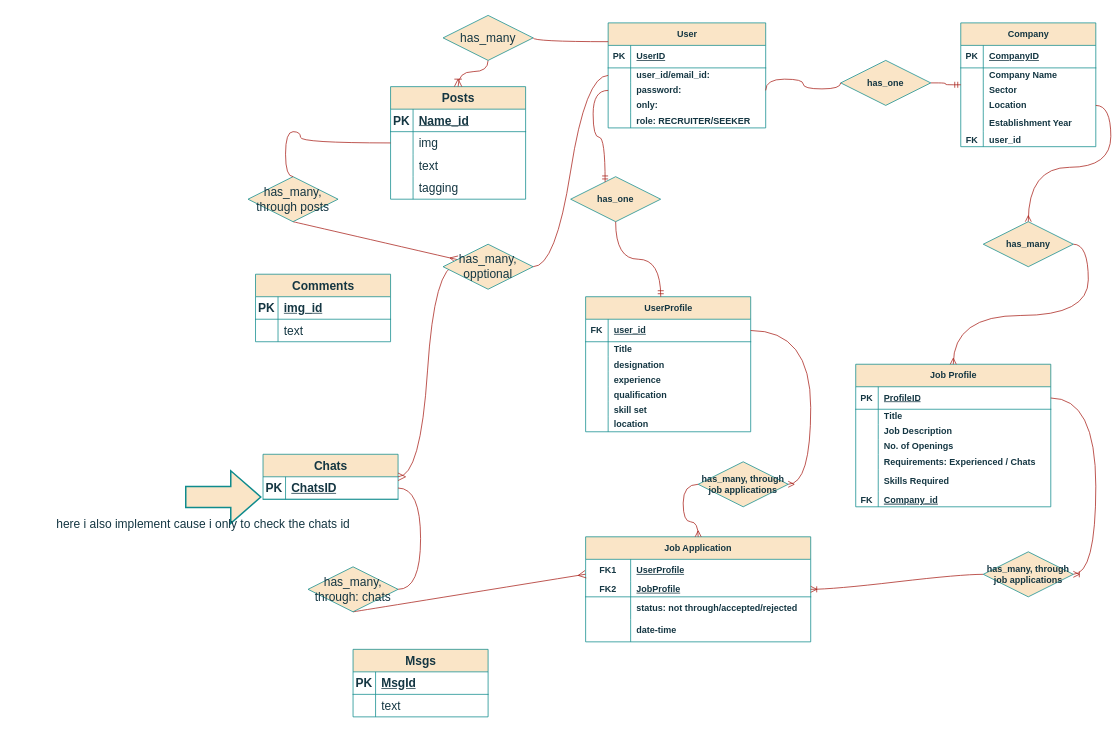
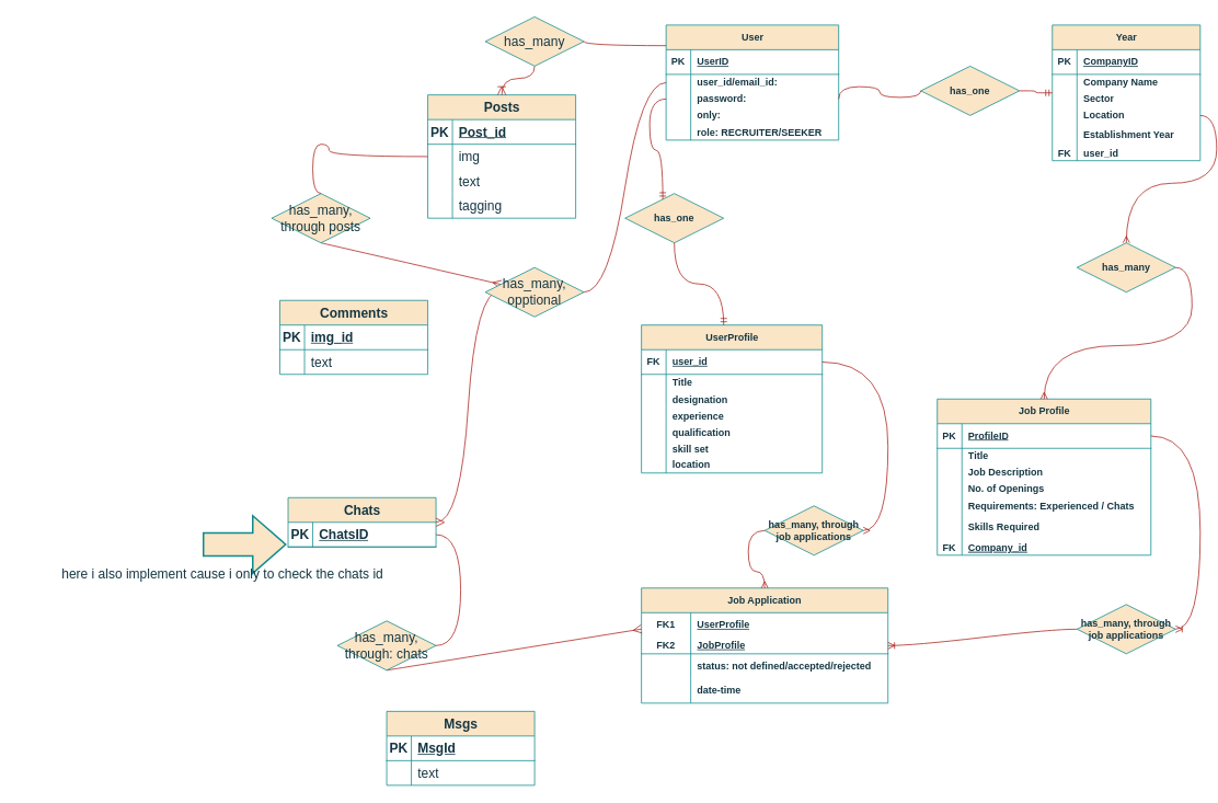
- <mxCell id="47" value="Company" style="shape=table;startSize=30;container=1;collapsible=1;childLayout=tableLayout;fixedRows=1;rowLines=0;fontStyle=1;align=center;resizeLast=1;html=1;labelBackgroundColor=none;fillColor=#FAE5C7;strokeColor=#0F8B8D;fontColor=#143642;" parent="1" vertex="1"><mxGeometry x="1280" y="30" width="180" height="165" as="geometry" /></mxCell>
+ <mxCell id="47" value="Year" style="shape=table;startSize=30;container=1;collapsible=1;childLayout=tableLayout;fixedRows=1;rowLines=0;fontStyle=1;align=center;resizeLast=1;html=1;labelBackgroundColor=none;fillColor=#FAE5C7;strokeColor=#0F8B8D;fontColor=#143642;" parent="1" vertex="1"><mxGeometry x="1280" y="30" width="180" height="165" as="geometry" /></mxCell>
- <mxCell id="114" value="Name_id" style="shape=partialRectangle;connectable=0;fillColor=none;top=0;left=0;bottom=0;right=0;align=left;spacingLeft=6;fontStyle=5;overflow=hidden;whiteSpace=wrap;html=1;fontSize=16;labelBackgroundColor=none;strokeColor=#0F8B8D;fontColor=#143642;" vertex="1" parent="112"><mxGeometry x="30" width="150" height="30" as="geometry"><mxRectangle width="150" height="30" as="alternateBounds" /></mxGeometry></mxCell>
+ <mxCell id="114" value="Post_id" style="shape=partialRectangle;connectable=0;fillColor=none;top=0;left=0;bottom=0;right=0;align=left;spacingLeft=6;fontStyle=5;overflow=hidden;whiteSpace=wrap;html=1;fontSize=16;labelBackgroundColor=none;strokeColor=#0F8B8D;fontColor=#143642;" vertex="1" parent="112"><mxGeometry x="30" width="150" height="30" as="geometry"><mxRectangle width="150" height="30" as="alternateBounds" /></mxGeometry></mxCell>
- <mxCell id="75" value="status: not through/accepted/rejected" style="shape=partialRectangle;connectable=0;fillColor=none;top=0;left=0;bottom=0;right=0;align=left;spacingLeft=6;overflow=hidden;html=1;whiteSpace=wrap;fontStyle=1;labelBackgroundColor=none;strokeColor=#0F8B8D;fontColor=#143642;" parent="73" vertex="1"><mxGeometry x="60" width="240" height="30" as="geometry"><mxRectangle width="240" height="30" as="alternateBounds" /></mxGeometry></mxCell>
+ <mxCell id="75" value="status: not defined/accepted/rejected" style="shape=partialRectangle;connectable=0;fillColor=none;top=0;left=0;bottom=0;right=0;align=left;spacingLeft=6;overflow=hidden;html=1;whiteSpace=wrap;fontStyle=1;labelBackgroundColor=none;strokeColor=#0F8B8D;fontColor=#143642;" parent="73" vertex="1"><mxGeometry x="60" width="240" height="30" as="geometry"><mxRectangle width="240" height="30" as="alternateBounds" /></mxGeometry></mxCell>
